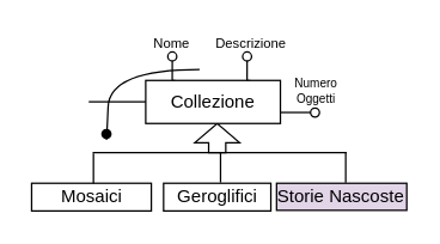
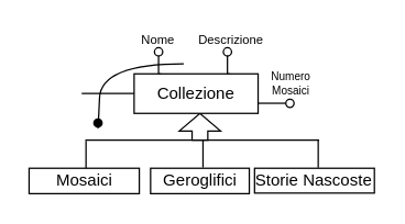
- <mxCell id="12" value="&lt;font style=&quot;font-size: 8px;&quot;&gt;Numero&lt;/font&gt;&lt;div style=&quot;line-height: 60%;&quot;&gt;&lt;font style=&quot;font-size: 8px;&quot;&gt;Oggetti&lt;/font&gt;&lt;/div&gt;" style="text;html=1;align=center;verticalAlign=middle;whiteSpace=wrap;rounded=1;strokeColor=none;" vertex="1" parent="1"><mxGeometry x="190.62" y="48.68" width="40" height="18" as="geometry" /></mxCell>
+ <mxCell id="12" value="&lt;font style=&quot;font-size: 8px;&quot;&gt;Numero&lt;/font&gt;&lt;div style=&quot;line-height: 60%;&quot;&gt;&lt;font style=&quot;font-size: 8px;&quot;&gt;Mosaici&lt;/font&gt;&lt;/div&gt;" style="text;html=1;align=center;verticalAlign=middle;whiteSpace=wrap;rounded=1;strokeColor=none;" vertex="1" parent="1"><mxGeometry x="190.62" y="48.68" width="40" height="18" as="geometry" /></mxCell>
- <mxCell id="15" value="Storie Nascoste" style="whiteSpace=wrap;html=1;align=center;fillColor=#e1d5e7;" vertex="1" parent="1"><mxGeometry x="184.31" y="121.93" width="87" height="18.07" as="geometry" /></mxCell>
+ <mxCell id="15" value="Storie Nascoste" style="whiteSpace=wrap;html=1;align=center;" vertex="1" parent="1"><mxGeometry x="184.31" y="121.93" width="87" height="18.07" as="geometry" /></mxCell>
